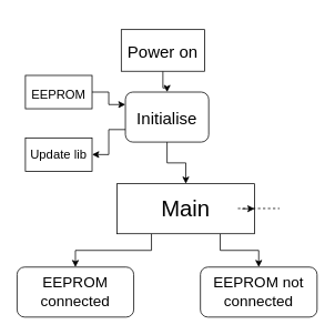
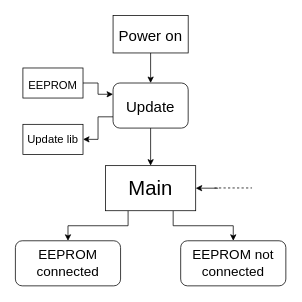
- <mxCell id="6" value="&lt;font style=&quot;font-size: 20px&quot;&gt;Power on&lt;/font&gt;" style="rounded=0;whiteSpace=wrap;html=1;fontSize=27;" vertex="1" parent="1"><mxGeometry x="145" y="35" width="100" height="50" as="geometry" /></mxCell>
+ <mxCell id="6" value="&lt;font style=&quot;font-size: 20px&quot;&gt;Power on&lt;/font&gt;" style="rounded=0;whiteSpace=wrap;html=1;fontSize=27;" vertex="1" parent="1"><mxGeometry x="150" y="20" width="100" height="50" as="geometry" /></mxCell>
- <mxCell id="4" value="&lt;font style=&quot;font-size: 20px&quot;&gt;Initialise&lt;/font&gt;" style="rounded=1;whiteSpace=wrap;html=1;fontSize=27;" vertex="1" parent="1"><mxGeometry x="150" y="110" width="100" height="60" as="geometry" /></mxCell>
+ <mxCell id="4" value="&lt;font style=&quot;font-size: 20px&quot;&gt;Update&lt;/font&gt;" style="rounded=1;whiteSpace=wrap;html=1;fontSize=27;" vertex="1" parent="1"><mxGeometry x="150" y="110" width="100" height="60" as="geometry" /></mxCell>
- <mxCell id="11" value="&lt;font style=&quot;font-size: 27px&quot;&gt;Main&lt;/font&gt;" style="rounded=0;whiteSpace=wrap;html=1;fontSize=27;" vertex="1" parent="1"><mxGeometry x="140" y="220" width="165" height="60" as="geometry" /></mxCell>
+ <mxCell id="11" value="&lt;font style=&quot;font-size: 27px&quot;&gt;Main&lt;/font&gt;" style="rounded=0;whiteSpace=wrap;html=1;fontSize=27;" vertex="1" parent="1"><mxGeometry x="140" y="220" width="120" height="60" as="geometry" /></mxCell>
